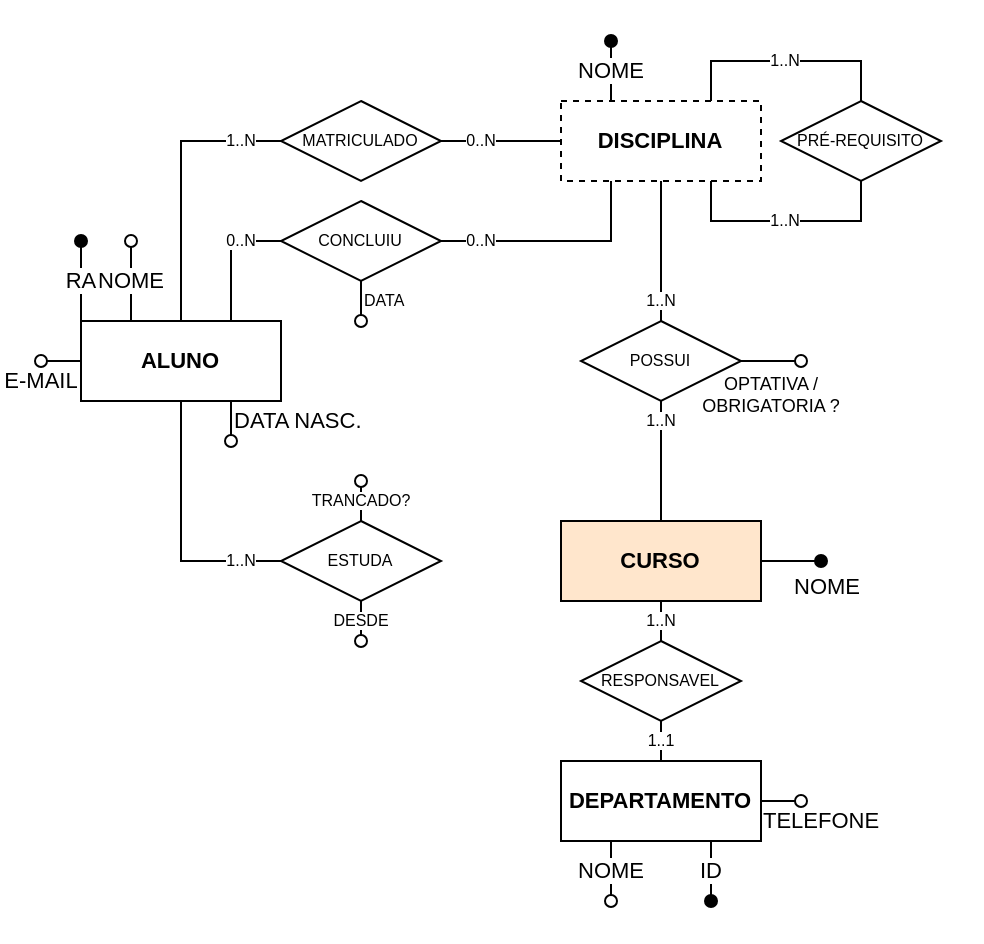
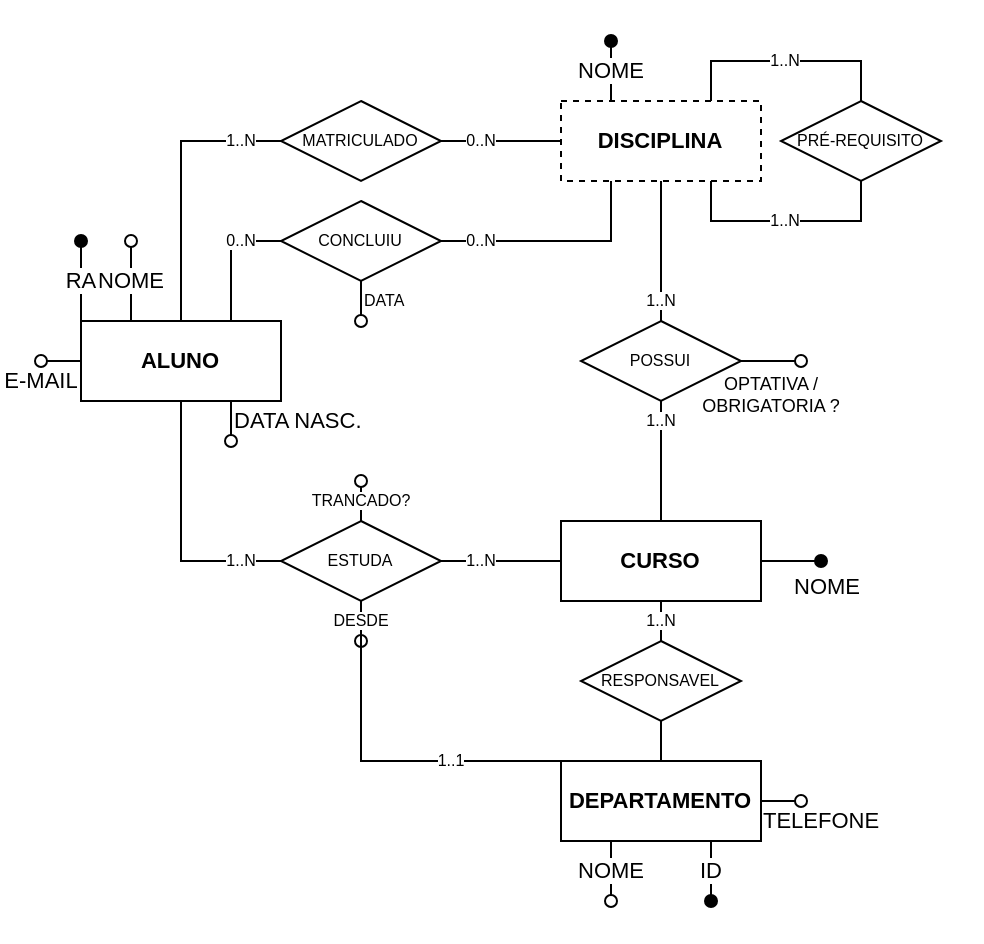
+ <mxCell id="8" value="&lt;font style=&quot;font-size: 8px&quot;&gt;1..N&lt;/font&gt;" style="edgeStyle=orthogonalEdgeStyle;rounded=0;comic=0;sketch=0;orthogonalLoop=1;jettySize=auto;html=1;exitX=1;exitY=0.5;exitDx=0;exitDy=0;entryX=0;entryY=0.5;entryDx=0;entryDy=0;shadow=0;startFill=0;endArrow=none;endFill=0;fontSize=8;labelPosition=center;verticalLabelPosition=middle;align=center;verticalAlign=middle;" parent="1" source="42" target="32" edge="1"><mxGeometry x="-0.333" relative="1" as="geometry"><mxPoint as="offset" /></mxGeometry></mxCell>
- <mxCell id="32" value="&lt;b&gt;&lt;font style=&quot;font-size: 11px&quot;&gt;CURSO&lt;/font&gt;&lt;/b&gt;" style="whiteSpace=wrap;html=1;align=center;movableLabel=0;fixDash=0;snapToPoint=0;shadow=0;fillColor=#ffe6cc;" parent="30" vertex="1"><mxGeometry width="100" height="40" as="geometry" /></mxCell>
+ <mxCell id="32" value="&lt;b&gt;&lt;font style=&quot;font-size: 11px&quot;&gt;CURSO&lt;/font&gt;&lt;/b&gt;" style="whiteSpace=wrap;html=1;align=center;movableLabel=0;fixDash=0;snapToPoint=0;shadow=0;" parent="30" vertex="1"><mxGeometry width="100" height="40" as="geometry" /></mxCell>
- <mxCell id="22" value="1..1" style="edgeStyle=orthogonalEdgeStyle;rounded=0;comic=0;sketch=0;orthogonalLoop=1;jettySize=auto;html=1;exitX=0.5;exitY=1;exitDx=0;exitDy=0;entryX=0.5;entryY=0;entryDx=0;entryDy=0;shadow=0;startFill=0;endArrow=none;endFill=0;fontSize=8;" parent="1" source="23" target="13" edge="1"><mxGeometry relative="1" as="geometry"><mxPoint as="offset" /></mxGeometry></mxCell>
+ <mxCell id="22" value="1..1" style="edgeStyle=orthogonalEdgeStyle;rounded=0;comic=0;sketch=0;orthogonalLoop=1;jettySize=auto;html=1;exitX=0.5;exitY=1;exitDx=0;exitDy=0;shadow=0;startFill=0;endArrow=none;endFill=0;fontSize=8;" parent="1" source="23" target="42" edge="1"><mxGeometry relative="1" as="geometry"><mxPoint as="offset" /></mxGeometry></mxCell>
